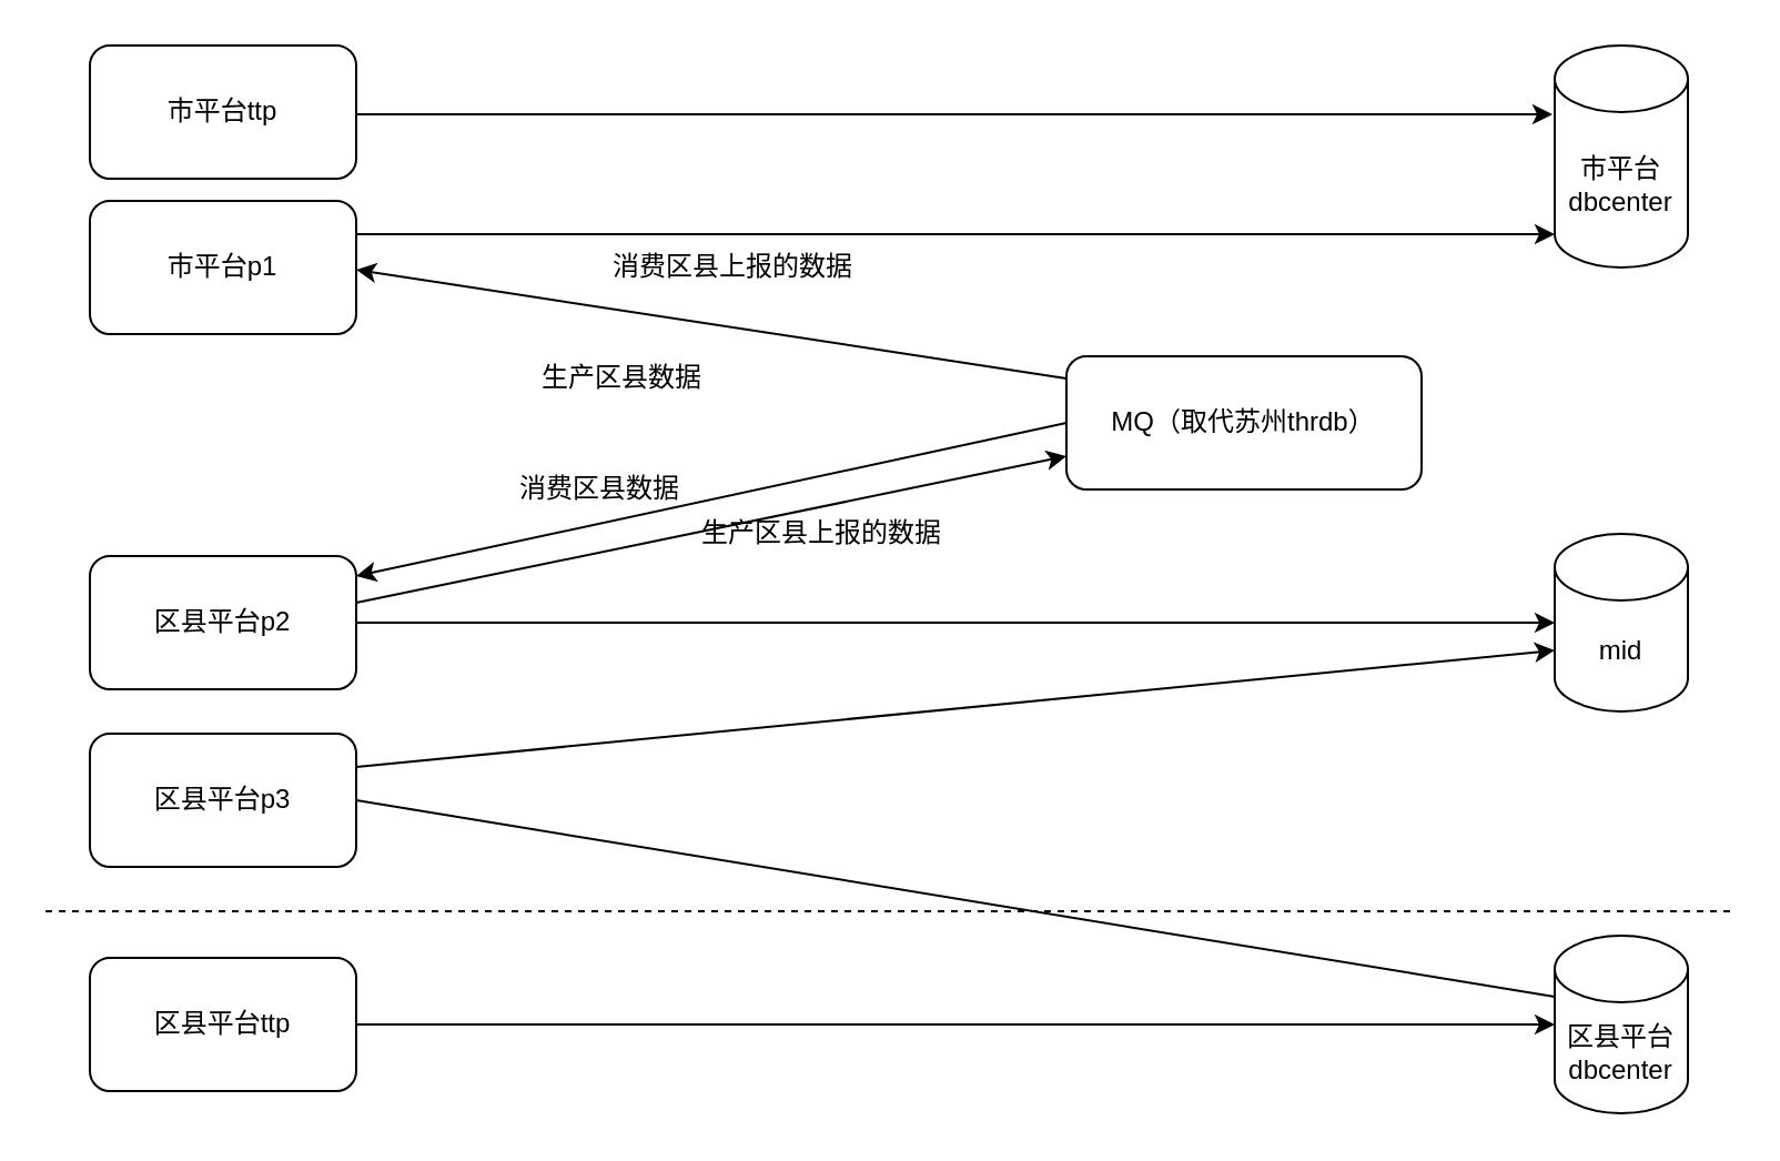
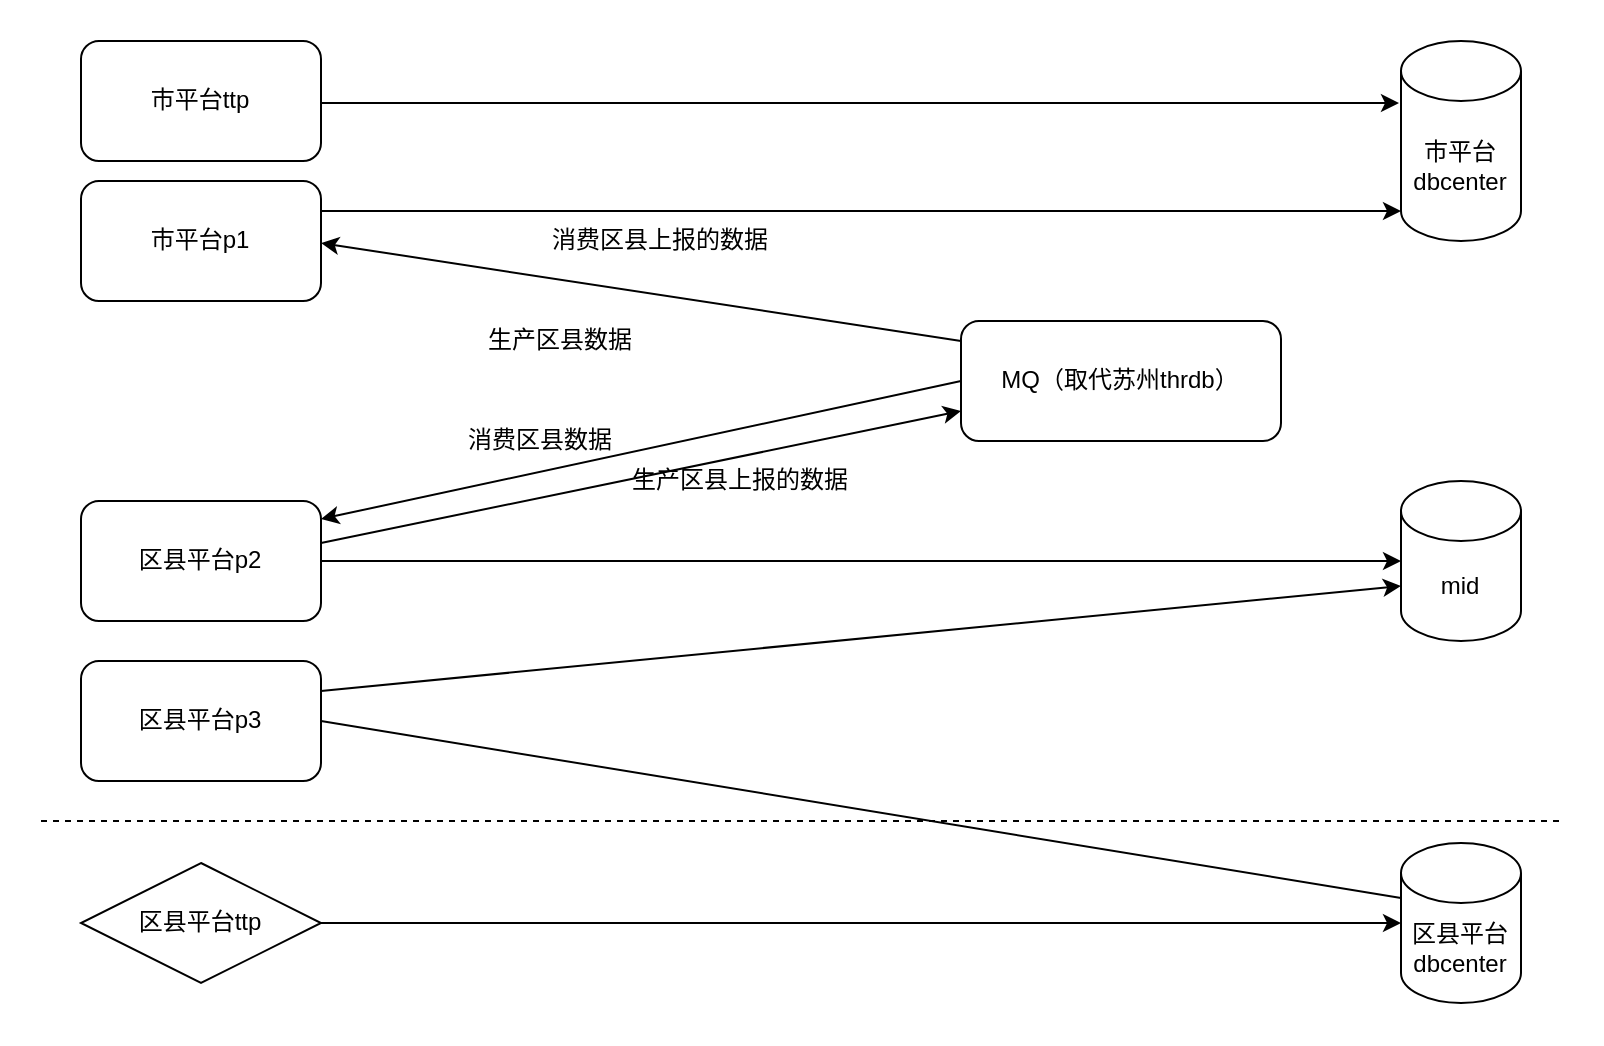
- <mxCell id="22" value="区县平台ttp" style="rounded=1;whiteSpace=wrap;html=1;" vertex="1" parent="1"><mxGeometry x="40" y="431" width="120" height="60" as="geometry" /></mxCell>
+ <mxCell id="22" value="区县平台ttp" style="rhombus;whiteSpace=wrap;html=1;" vertex="1" parent="1"><mxGeometry x="40" y="431" width="120" height="60" as="geometry" /></mxCell>
